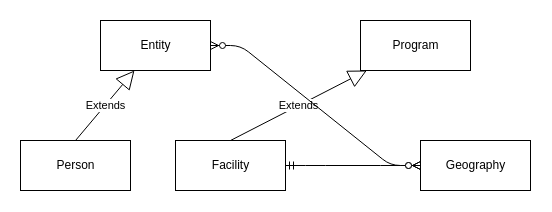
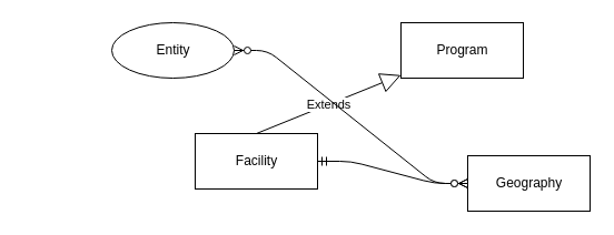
- <mxCell id="2" value="Entity" style="html=1;" vertex="1" parent="1"><mxGeometry x="100" y="20" width="110" height="50" as="geometry" /></mxCell>
+ <mxCell id="2" value="Entity" style="ellipse;html=1;" vertex="1" parent="1"><mxGeometry x="100" y="20" width="110" height="50" as="geometry" /></mxCell>
- <mxCell id="7" value="Extends" style="endArrow=block;endSize=16;endFill=0;html=1;exitX=0.5;exitY=0;exitDx=0;exitDy=0;" edge="1" parent="1" source="4" target="2"><mxGeometry width="160" relative="1" as="geometry"><mxPoint x="200" y="280" as="sourcePoint" /><mxPoint x="360" y="280" as="targetPoint" /></mxGeometry></mxCell>
- <mxCell id="4" value="Person" style="html=1;" vertex="1" parent="1"><mxGeometry x="20" y="140" width="110" height="50" as="geometry" /></mxCell>
- <mxCell id="5" value="Facility" style="html=1;" vertex="1" parent="1"><mxGeometry x="175" y="140" width="110" height="50" as="geometry" /></mxCell>
+ <mxCell id="5" value="Facility" style="html=1;" vertex="1" parent="1"><mxGeometry x="175" y="120" width="110" height="50" as="geometry" /></mxCell>
